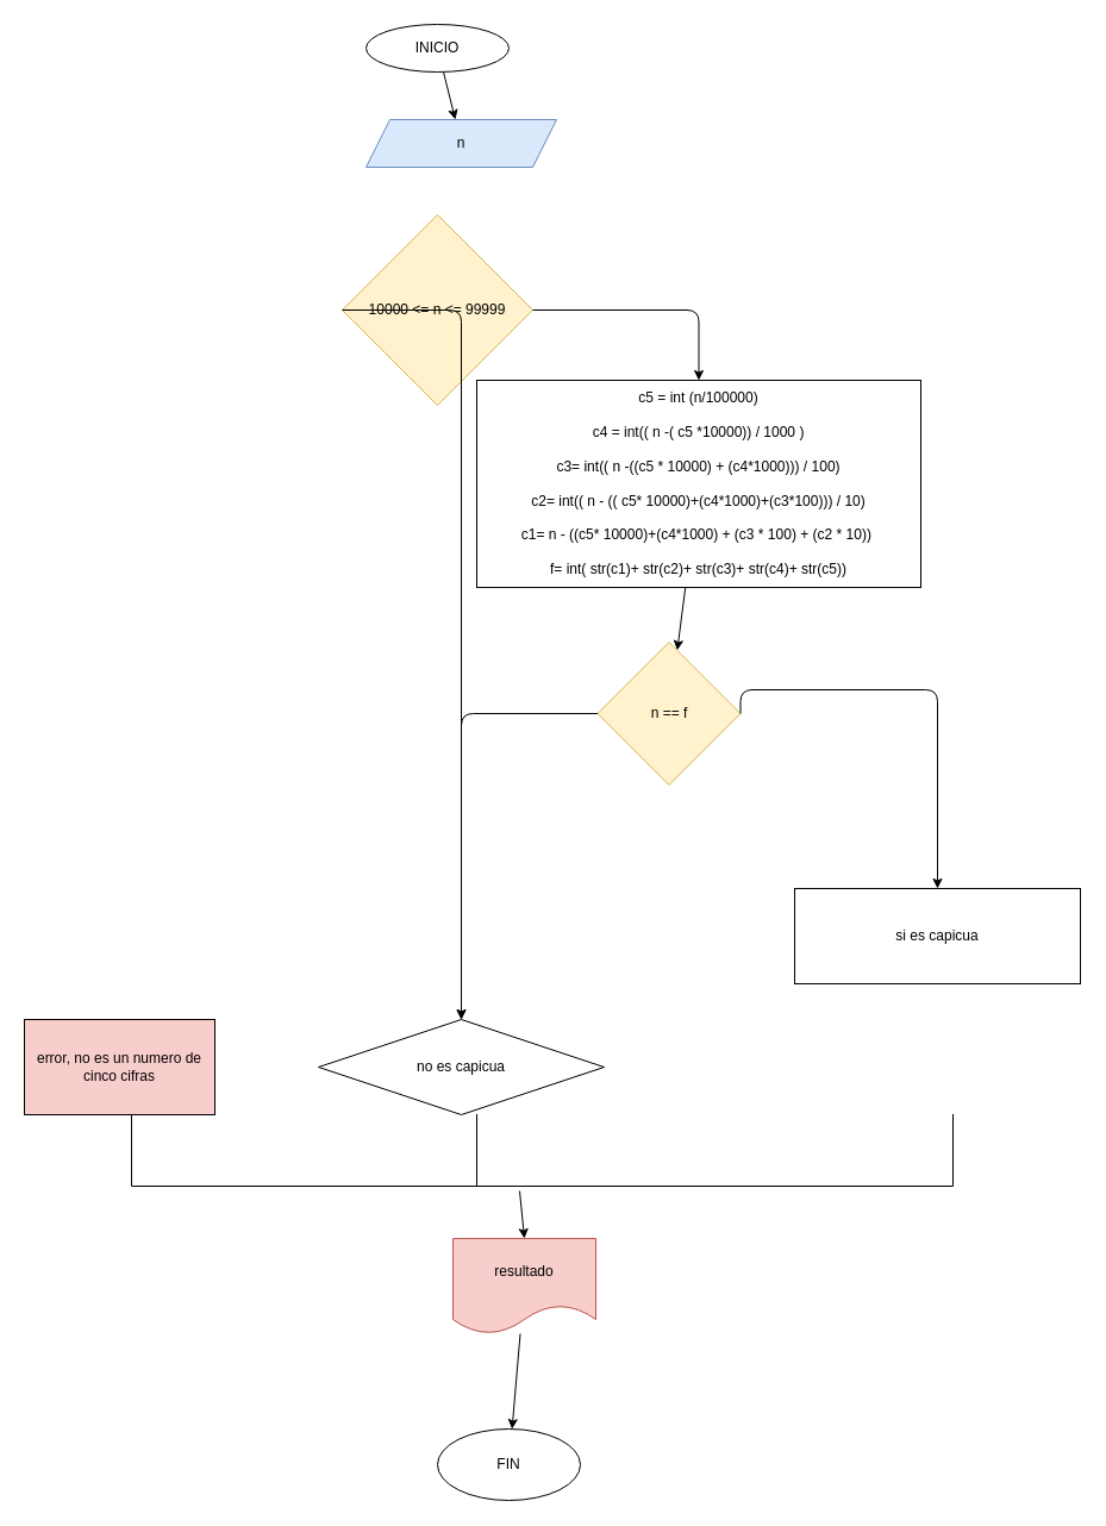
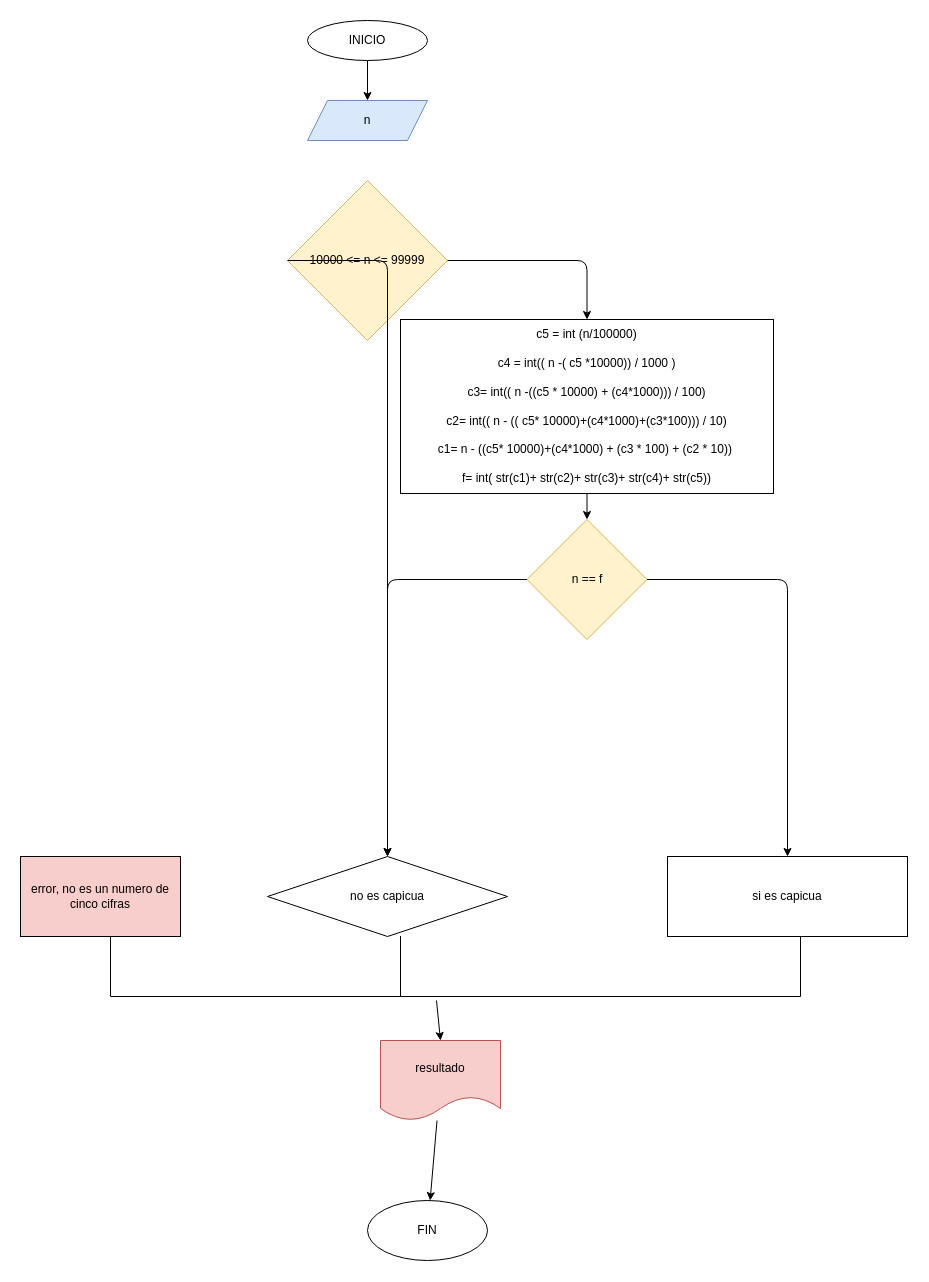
- <mxCell id="4" value="n" style="shape=parallelogram;perimeter=parallelogramPerimeter;whiteSpace=wrap;html=1;fixedSize=1;fillColor=#dae8fc;strokeColor=#6c8ebf;" vertex="1" parent="1"><mxGeometry x="307" y="100" width="160" height="40" as="geometry" /></mxCell>
+ <mxCell id="4" value="n" style="shape=parallelogram;perimeter=parallelogramPerimeter;whiteSpace=wrap;html=1;fixedSize=1;fillColor=#dae8fc;strokeColor=#6c8ebf;" vertex="1" parent="1"><mxGeometry x="307" y="100" width="120" height="40" as="geometry" /></mxCell>
- <mxCell id="11" value="n == f" style="rhombus;whiteSpace=wrap;html=1;rounded=0;fillColor=#fff2cc;strokeColor=#d6b656;" vertex="1" parent="1"><mxGeometry x="501.5" y="539" width="120" height="120" as="geometry" /></mxCell>
+ <mxCell id="11" value="n == f" style="rhombus;whiteSpace=wrap;html=1;rounded=0;fillColor=#fff2cc;strokeColor=#d6b656;" vertex="1" parent="1"><mxGeometry x="526.5" y="519" width="120" height="120" as="geometry" /></mxCell>
- <mxCell id="14" value="si es capicua" style="rounded=0;whiteSpace=wrap;html=1;" vertex="1" parent="1"><mxGeometry x="667" y="746" width="240" height="80" as="geometry" /></mxCell>
+ <mxCell id="14" value="si es capicua" style="rounded=0;whiteSpace=wrap;html=1;" vertex="1" parent="1"><mxGeometry x="667" y="856" width="240" height="80" as="geometry" /></mxCell>
